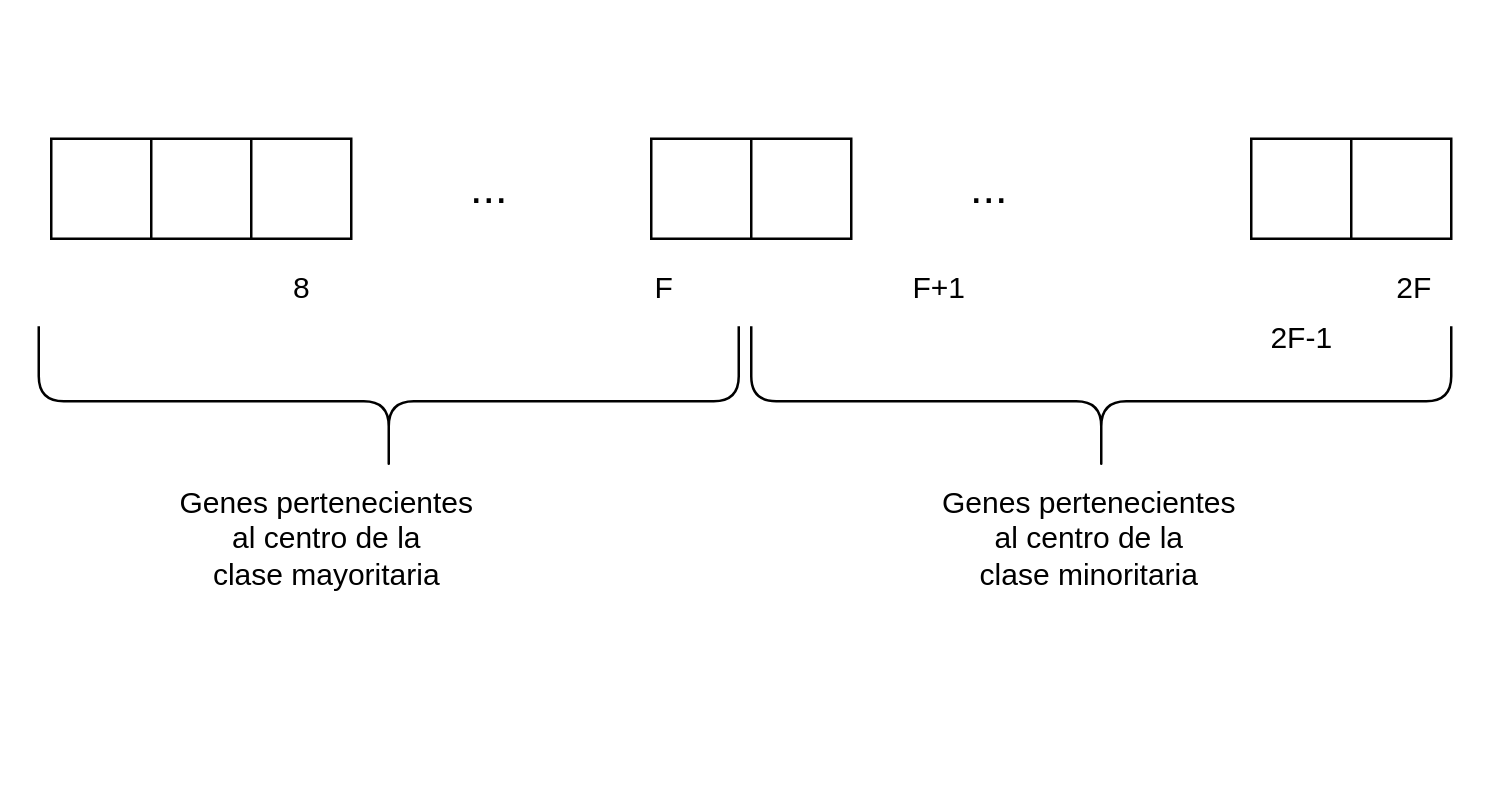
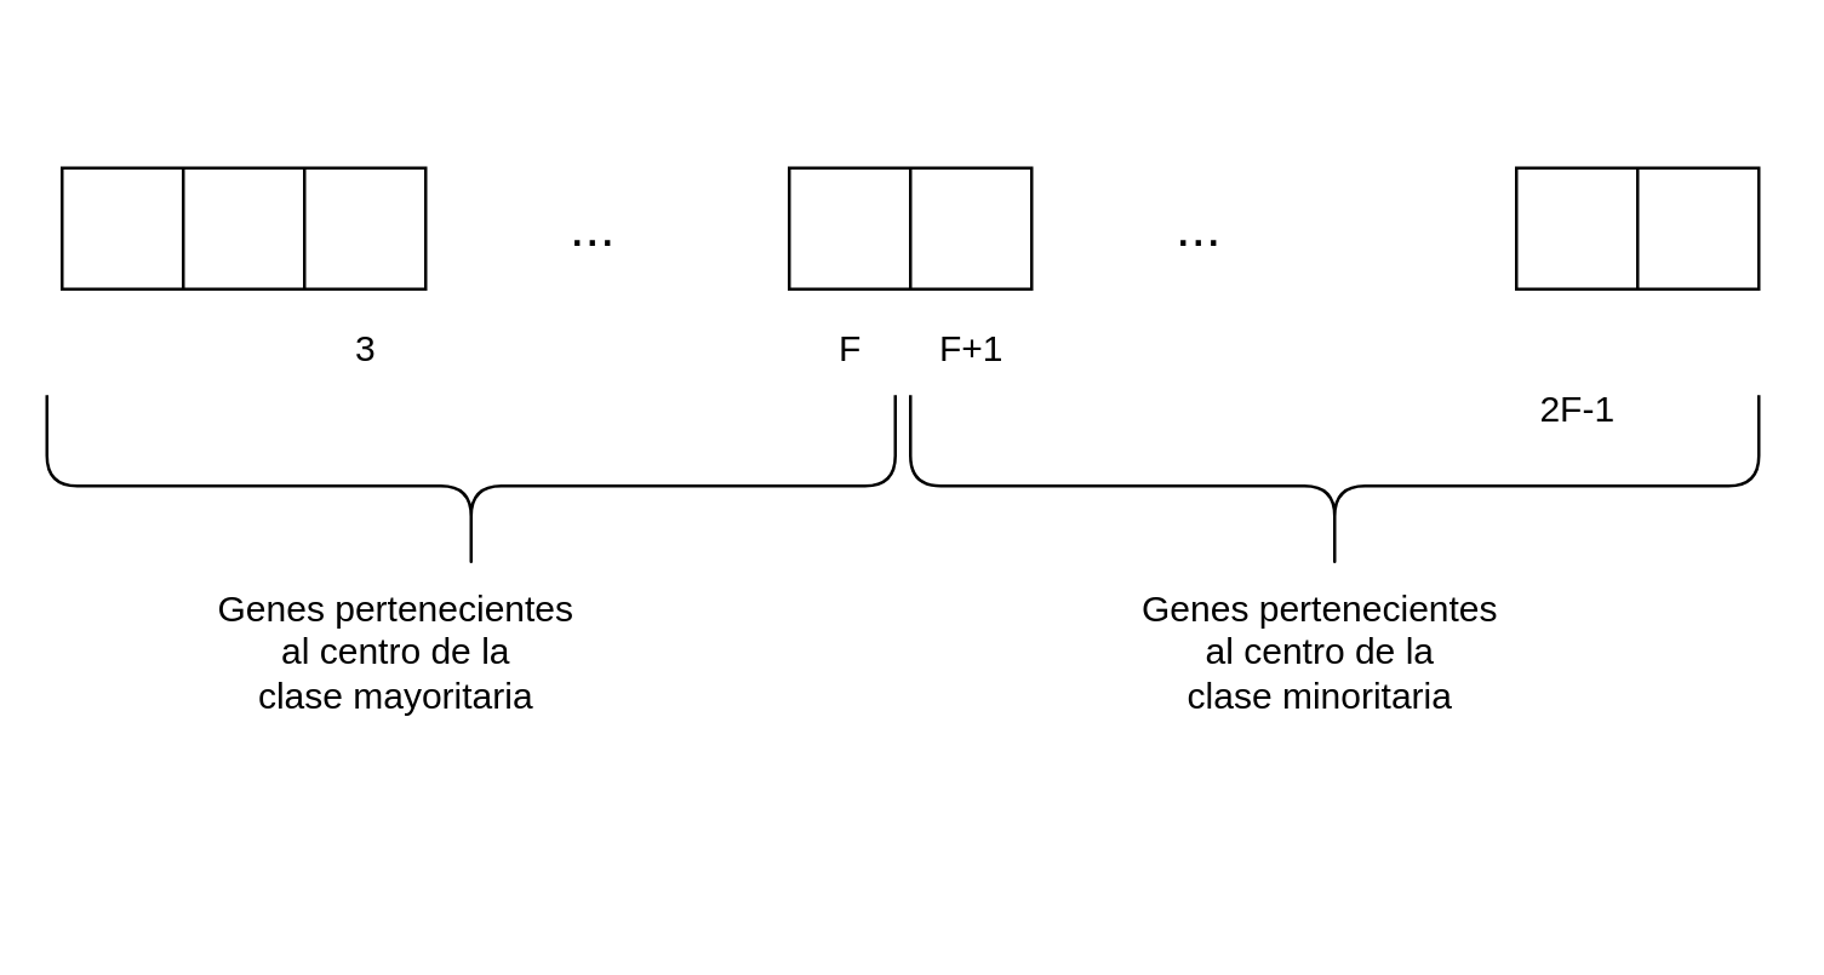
- <mxCell id="14" value="8" style="text;html=1;align=center;verticalAlign=middle;resizable=0;points=[];autosize=1;" vertex="1" parent="1"><mxGeometry x="110" y="105" width="20" height="20" as="geometry" /></mxCell>
+ <mxCell id="14" value="3" style="text;html=1;align=center;verticalAlign=middle;resizable=0;points=[];autosize=1;" vertex="1" parent="1"><mxGeometry x="110" y="105" width="20" height="20" as="geometry" /></mxCell>
- <mxCell id="13" value="F" style="text;html=1;align=center;verticalAlign=middle;resizable=0;points=[];autosize=1;" vertex="1" parent="1"><mxGeometry x="255" y="105" width="20" height="20" as="geometry" /></mxCell>
+ <mxCell id="13" value="F" style="text;html=1;align=center;verticalAlign=middle;resizable=0;points=[];autosize=1;" vertex="1" parent="1"><mxGeometry x="270" y="105" width="20" height="20" as="geometry" /></mxCell>
- <mxCell id="15" value="F+1" style="text;html=1;align=center;verticalAlign=middle;resizable=0;points=[];autosize=1;" vertex="1" parent="1"><mxGeometry x="355" y="105" width="40" height="20" as="geometry" /></mxCell>
+ <mxCell id="15" value="F+1" style="text;html=1;align=center;verticalAlign=middle;resizable=0;points=[];autosize=1;" vertex="1" parent="1"><mxGeometry x="300" y="105" width="40" height="20" as="geometry" /></mxCell>
- <mxCell id="17" value="2F" style="text;html=1;align=center;verticalAlign=middle;resizable=0;points=[];autosize=1;" vertex="1" parent="1"><mxGeometry x="550" y="105" width="30" height="20" as="geometry" /></mxCell>
